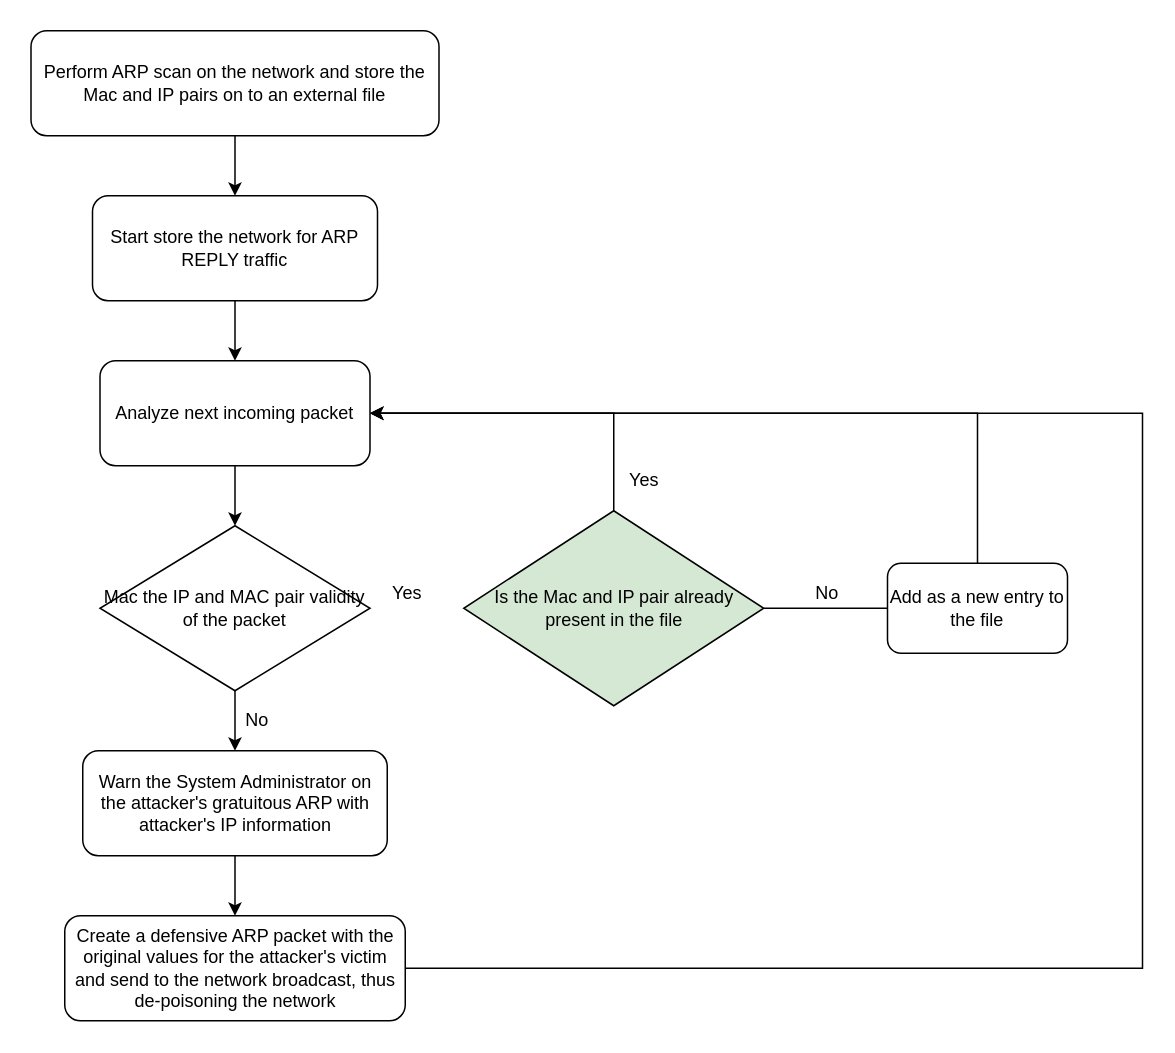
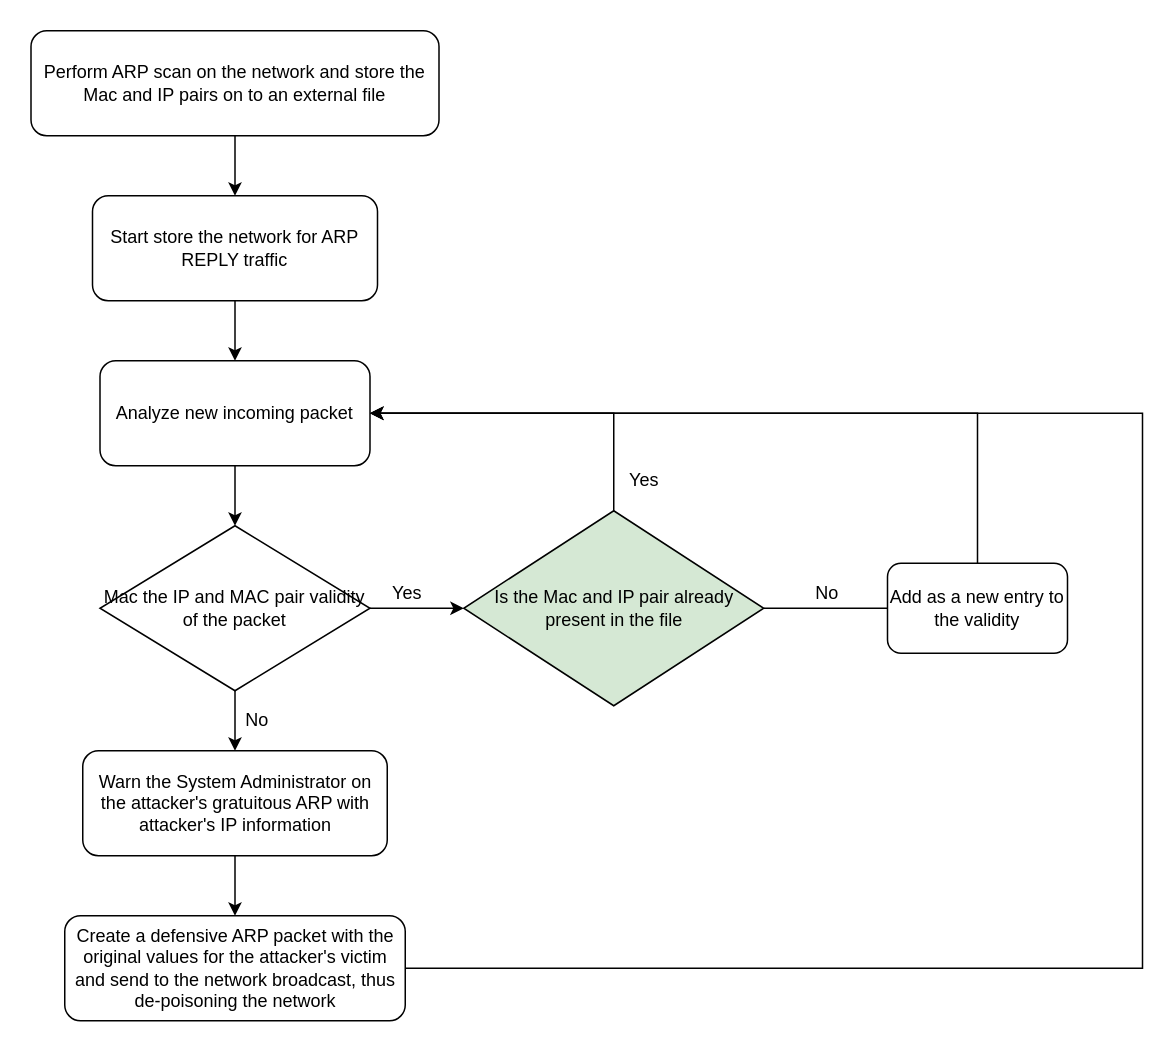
- <mxCell id="5" value="Analyze next incoming packet" style="rounded=1;whiteSpace=wrap;html=1;" parent="1" vertex="1"><mxGeometry x="66" y="240" width="180" height="70" as="geometry" /></mxCell>
+ <mxCell id="5" value="Analyze new incoming packet" style="rounded=1;whiteSpace=wrap;html=1;" parent="1" vertex="1"><mxGeometry x="66" y="240" width="180" height="70" as="geometry" /></mxCell>
+ <mxCell id="6" value="" style="edgeStyle=orthogonalEdgeStyle;rounded=0;orthogonalLoop=1;jettySize=auto;html=1;" parent="1" source="8" target="11" edge="1"><mxGeometry relative="1" as="geometry" /></mxCell>
- <mxCell id="14" value="Add as a new entry to the file" style="rounded=1;whiteSpace=wrap;html=1;" parent="1" vertex="1"><mxGeometry x="591" y="375" width="120" height="60" as="geometry" /></mxCell>
+ <mxCell id="14" value="Add as a new entry to the validity" style="rounded=1;whiteSpace=wrap;html=1;" parent="1" vertex="1"><mxGeometry x="591" y="375" width="120" height="60" as="geometry" /></mxCell>
